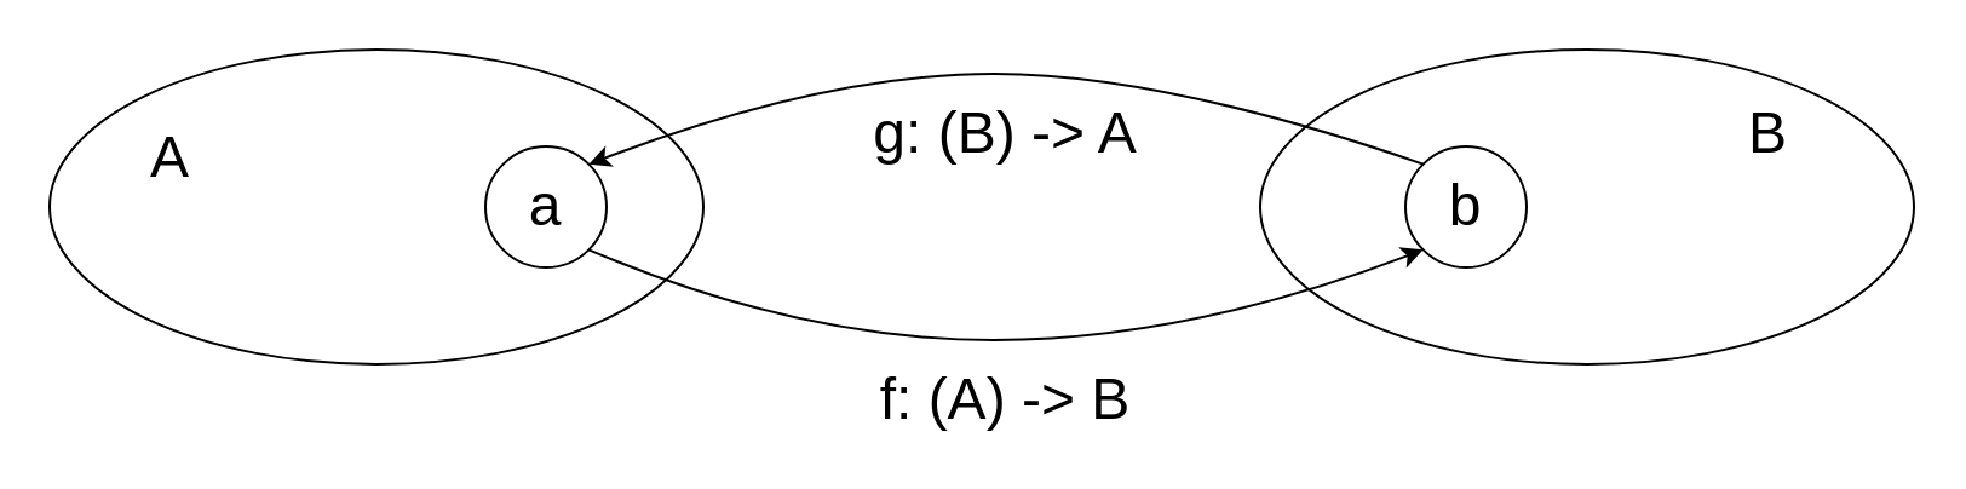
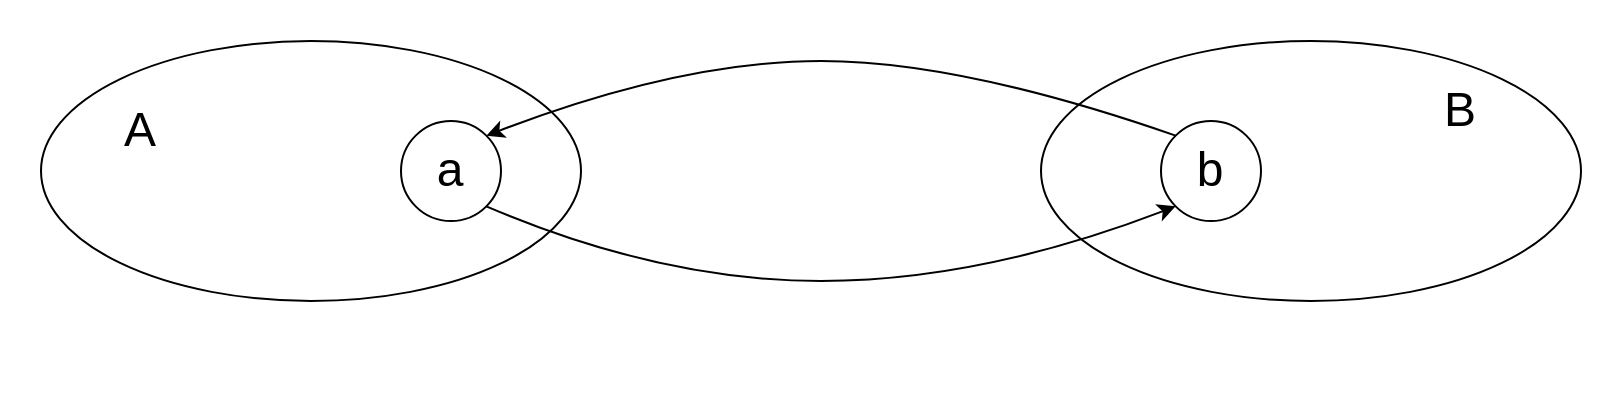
- <mxCell id="11" value="&lt;font style=&quot;font-size: 24px;&quot;&gt;g: (B) -&amp;gt; A&lt;/font&gt;" style="text;html=1;strokeColor=none;fillColor=none;align=center;verticalAlign=middle;whiteSpace=wrap;rounded=0;" vertex="1" parent="1"><mxGeometry x="340" y="40" width="150" height="30" as="geometry" /></mxCell>
- <mxCell id="9" value="&lt;font style=&quot;font-size: 24px;&quot;&gt;f: (A) -&amp;gt; B&lt;/font&gt;" style="text;html=1;strokeColor=none;fillColor=none;align=center;verticalAlign=middle;whiteSpace=wrap;rounded=0;" vertex="1" parent="1"><mxGeometry x="340" y="150" width="150" height="30" as="geometry" /></mxCell>
